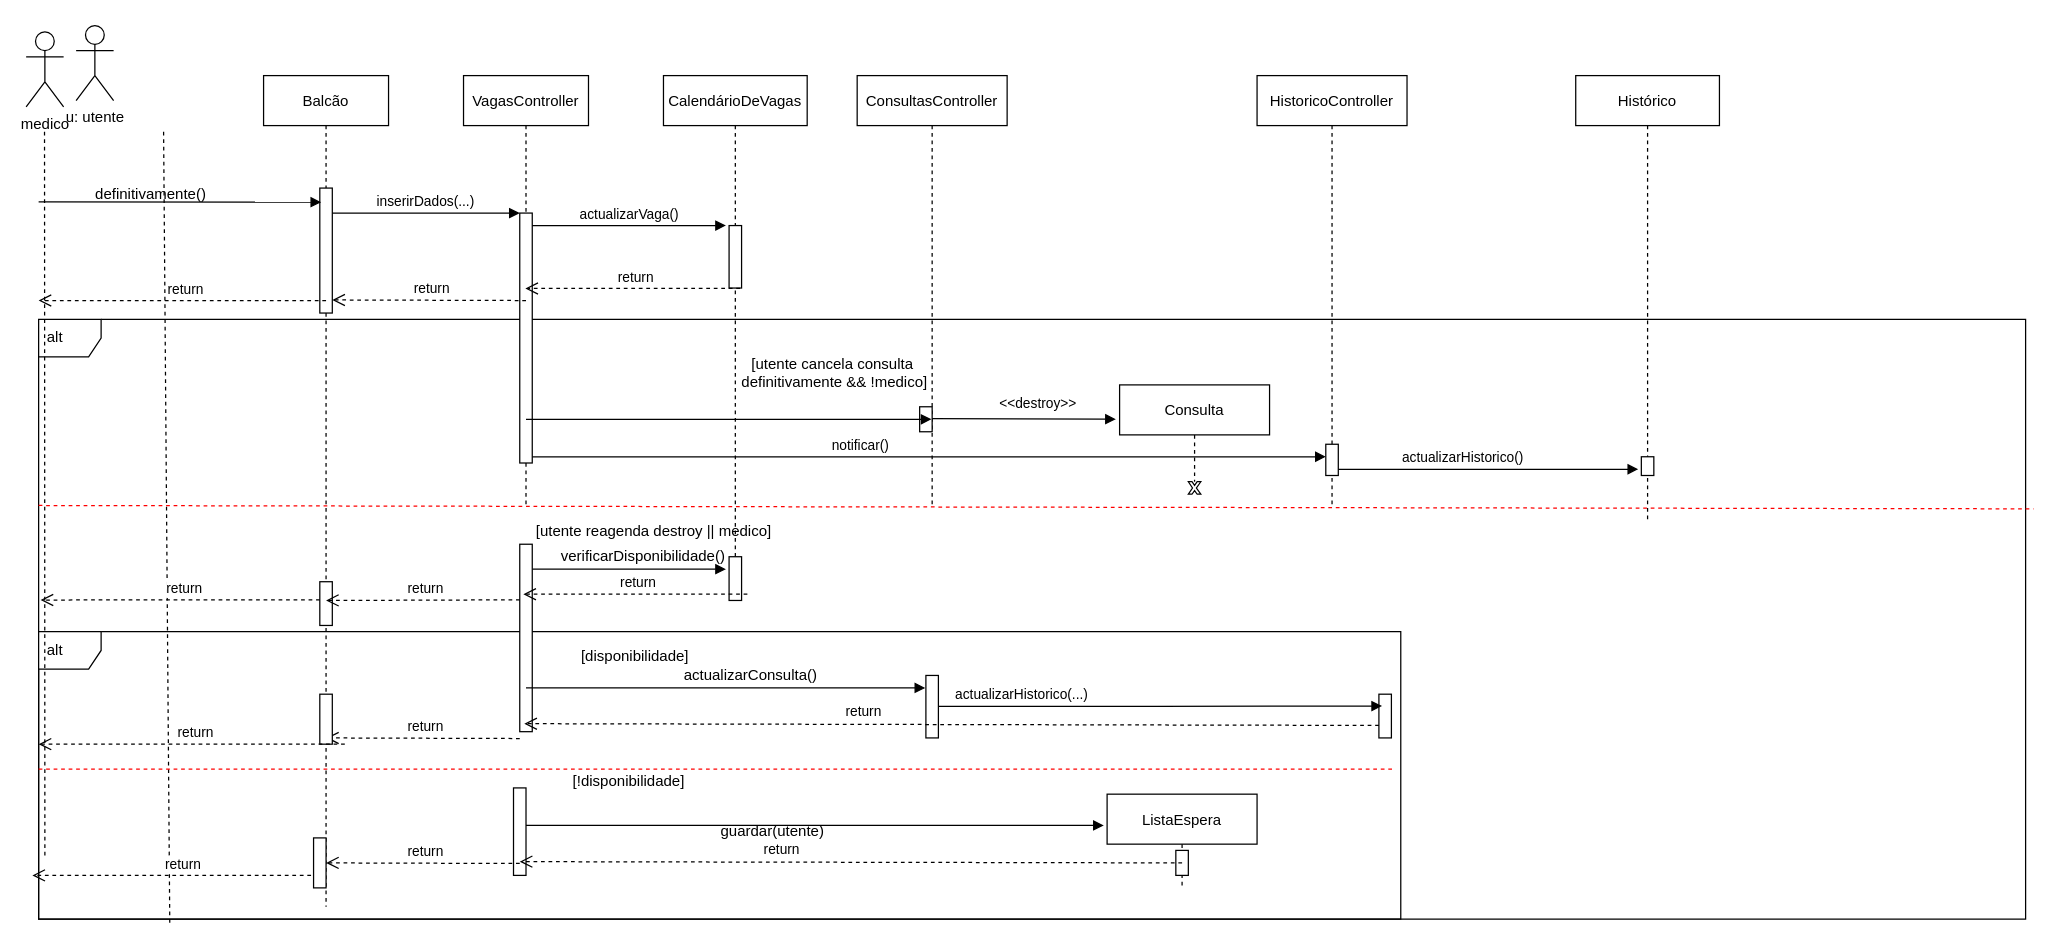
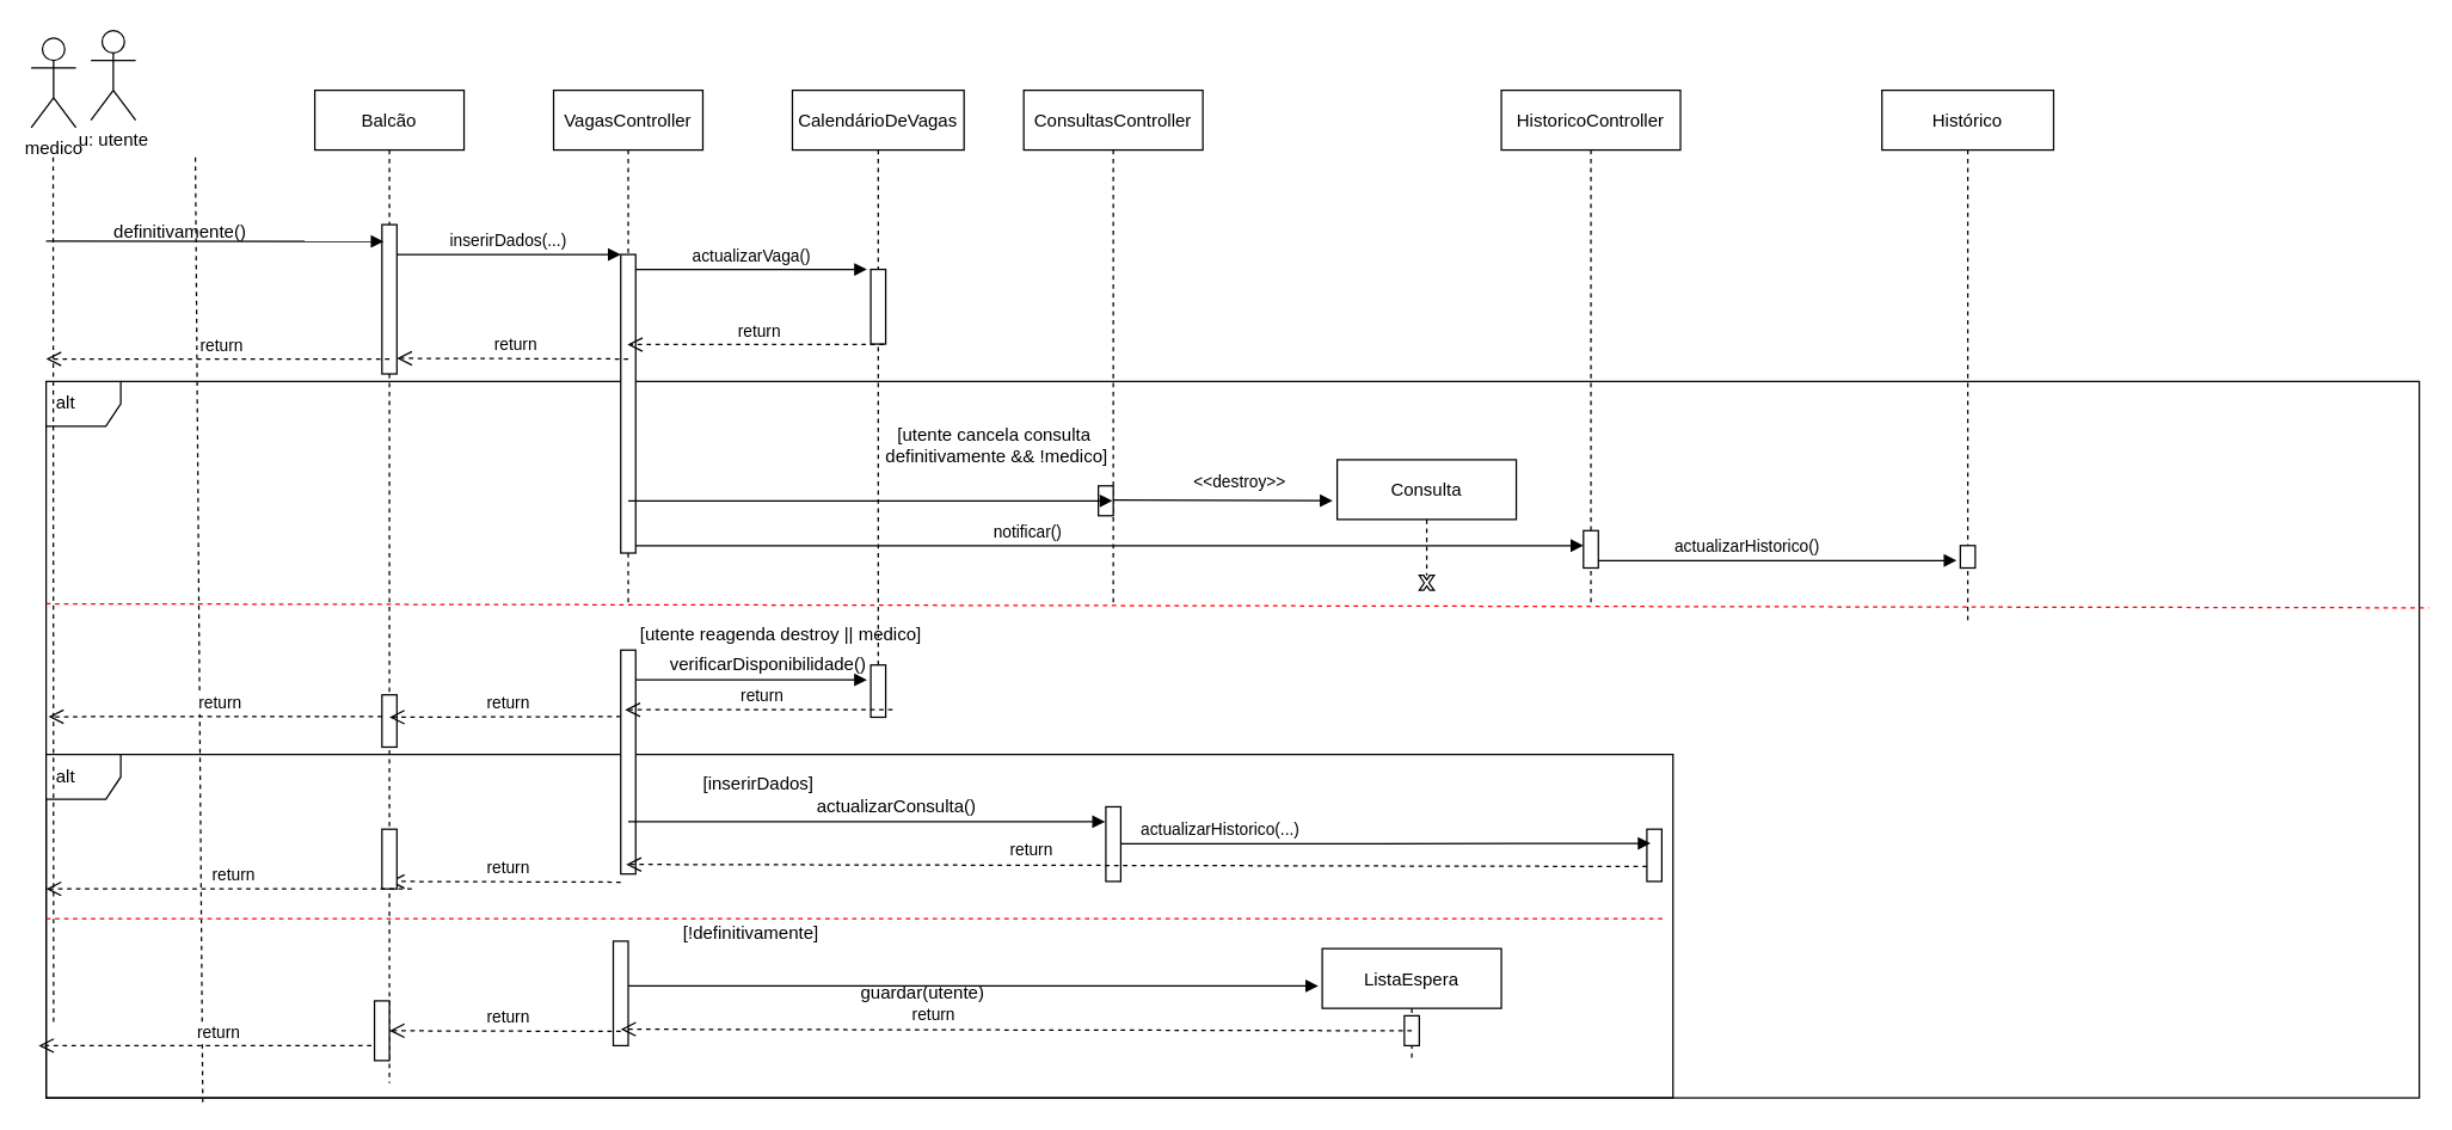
- <mxCell id="43" value="[disponibilidade]" style="text;html=1;strokeColor=none;fillColor=none;align=center;verticalAlign=middle;whiteSpace=wrap;rounded=0;" parent="1" vertex="1"><mxGeometry x="385" y="515" width="245" height="20" as="geometry" /></mxCell>
+ <mxCell id="43" value="[inserirDados]" style="text;html=1;strokeColor=none;fillColor=none;align=center;verticalAlign=middle;whiteSpace=wrap;rounded=0;" parent="1" vertex="1"><mxGeometry x="385" y="515" width="245" height="20" as="geometry" /></mxCell>
- <mxCell id="45" value="[!disponibilidade]" style="text;html=1;strokeColor=none;fillColor=none;align=center;verticalAlign=middle;whiteSpace=wrap;rounded=0;" parent="1" vertex="1"><mxGeometry x="380" y="615" width="245" height="20" as="geometry" /></mxCell>
+ <mxCell id="45" value="[!definitivamente]" style="text;html=1;strokeColor=none;fillColor=none;align=center;verticalAlign=middle;whiteSpace=wrap;rounded=0;" parent="1" vertex="1"><mxGeometry x="380" y="615" width="245" height="20" as="geometry" /></mxCell>
